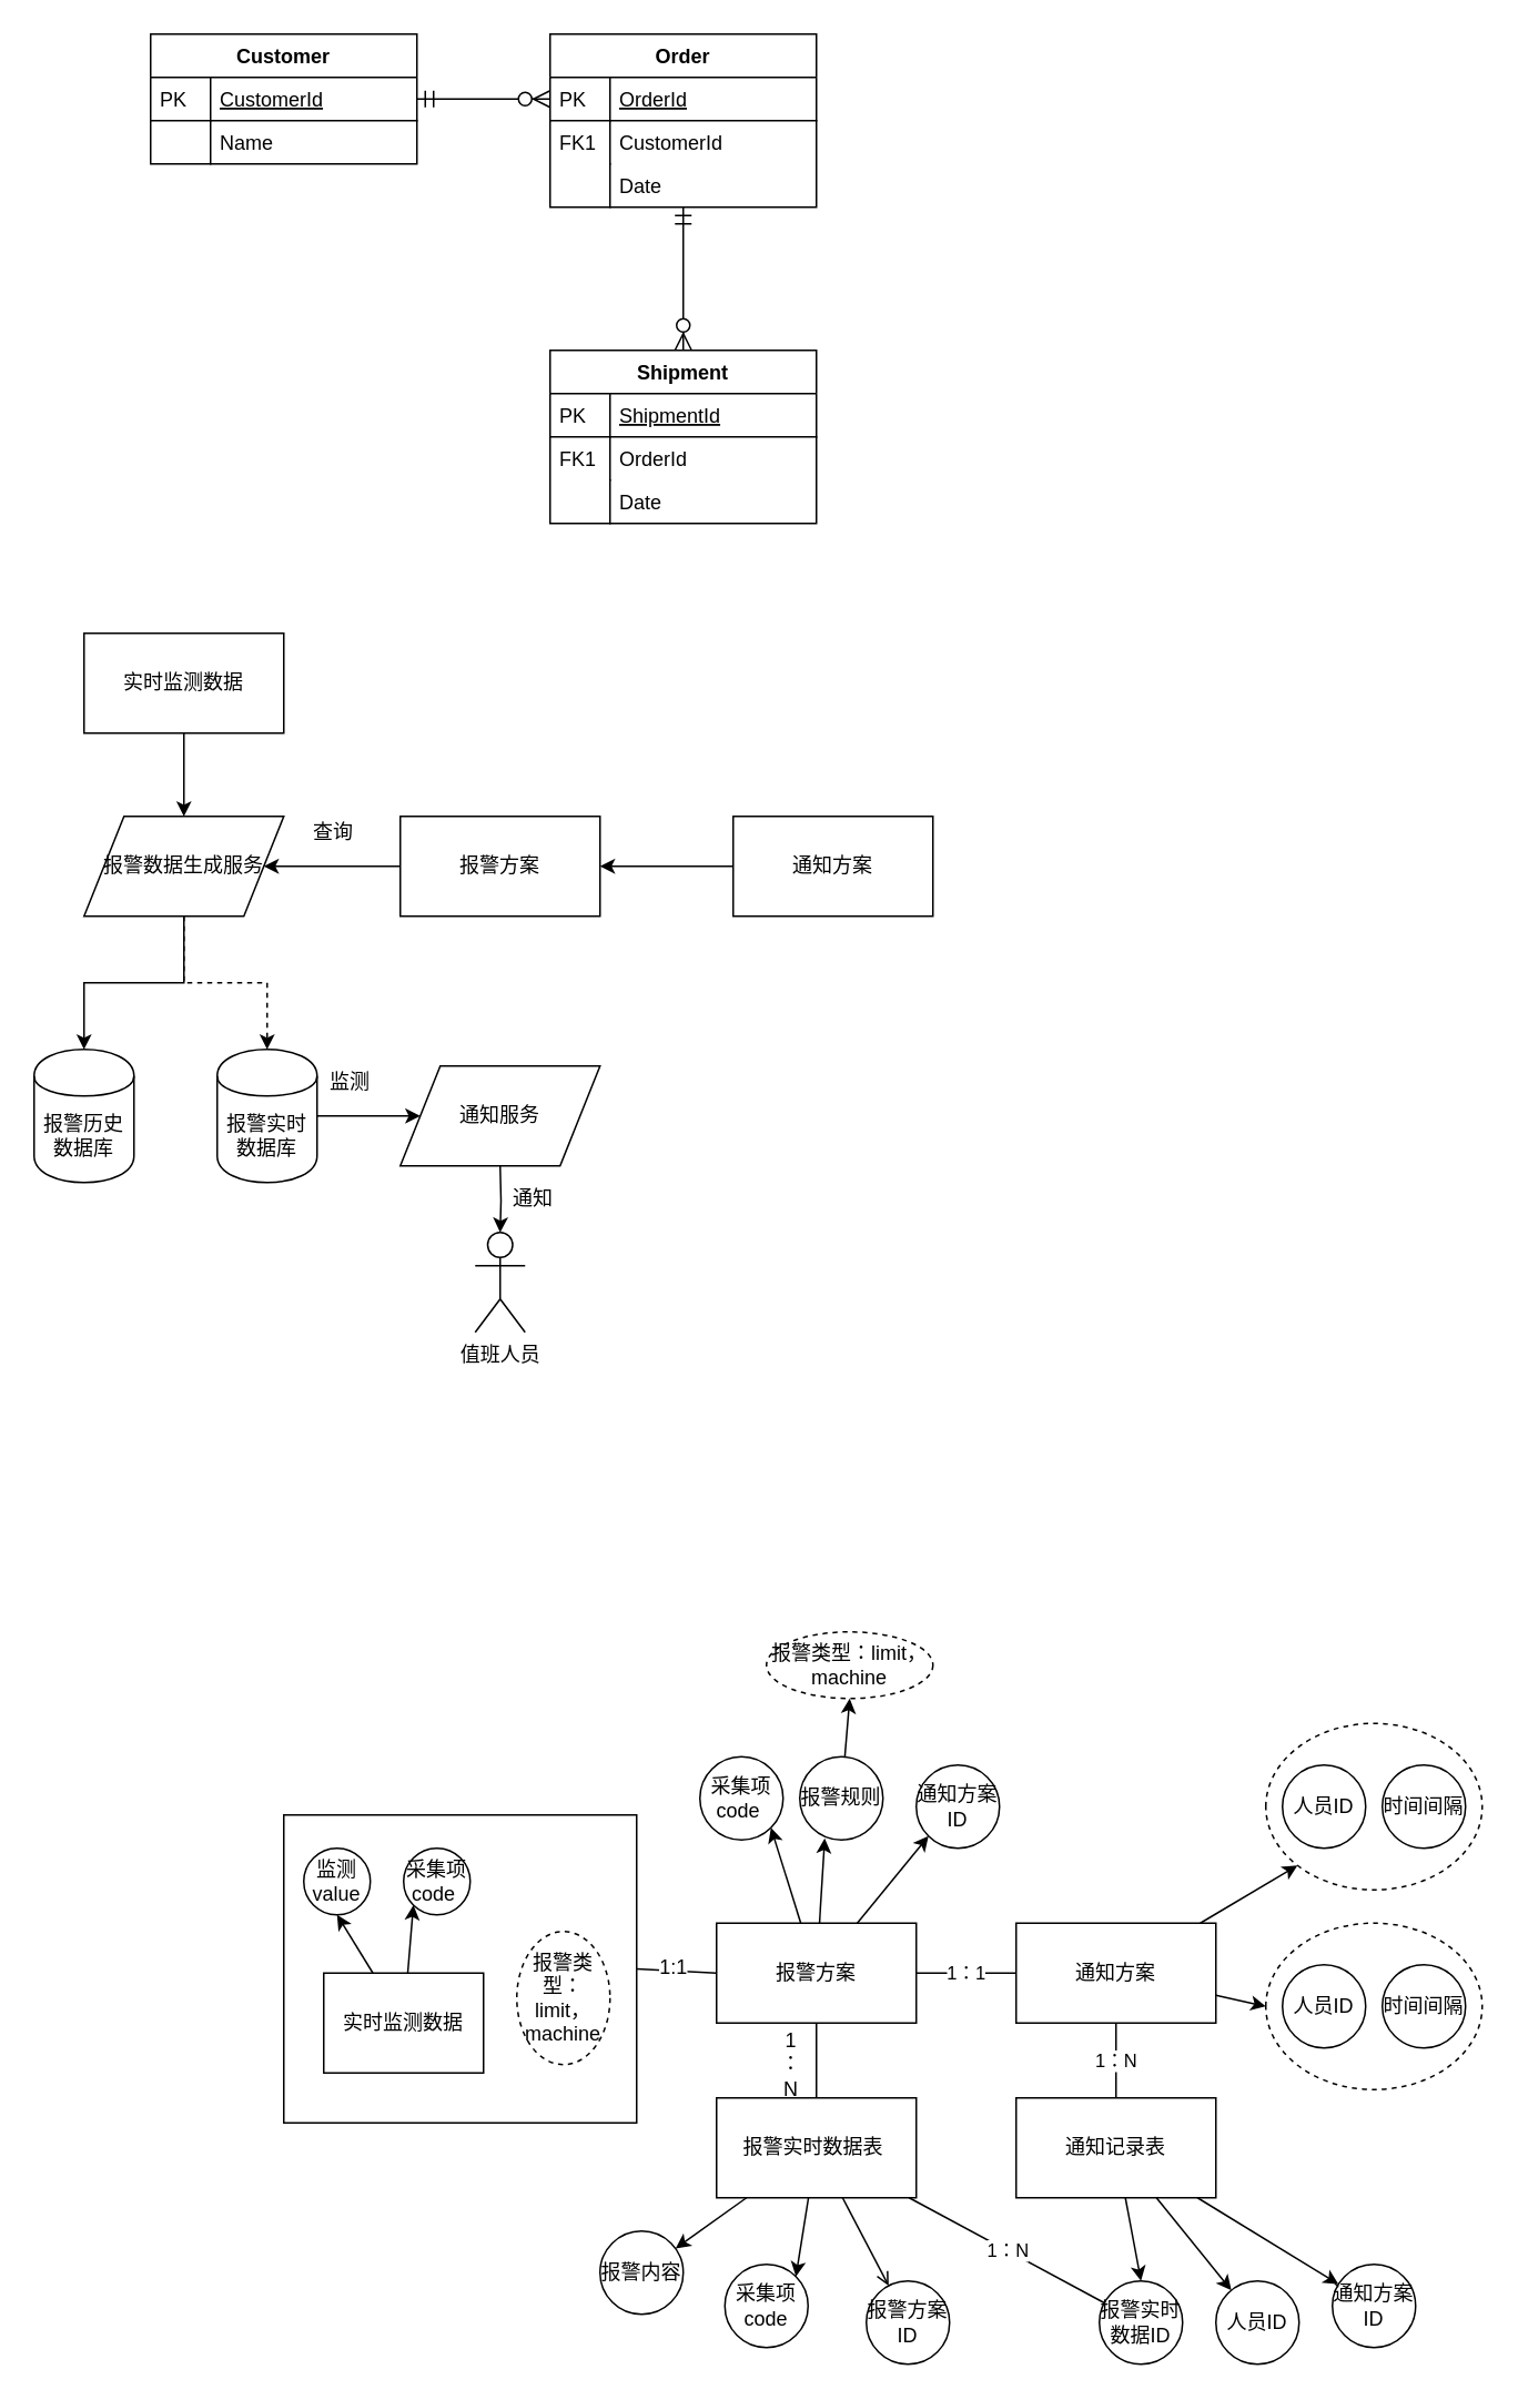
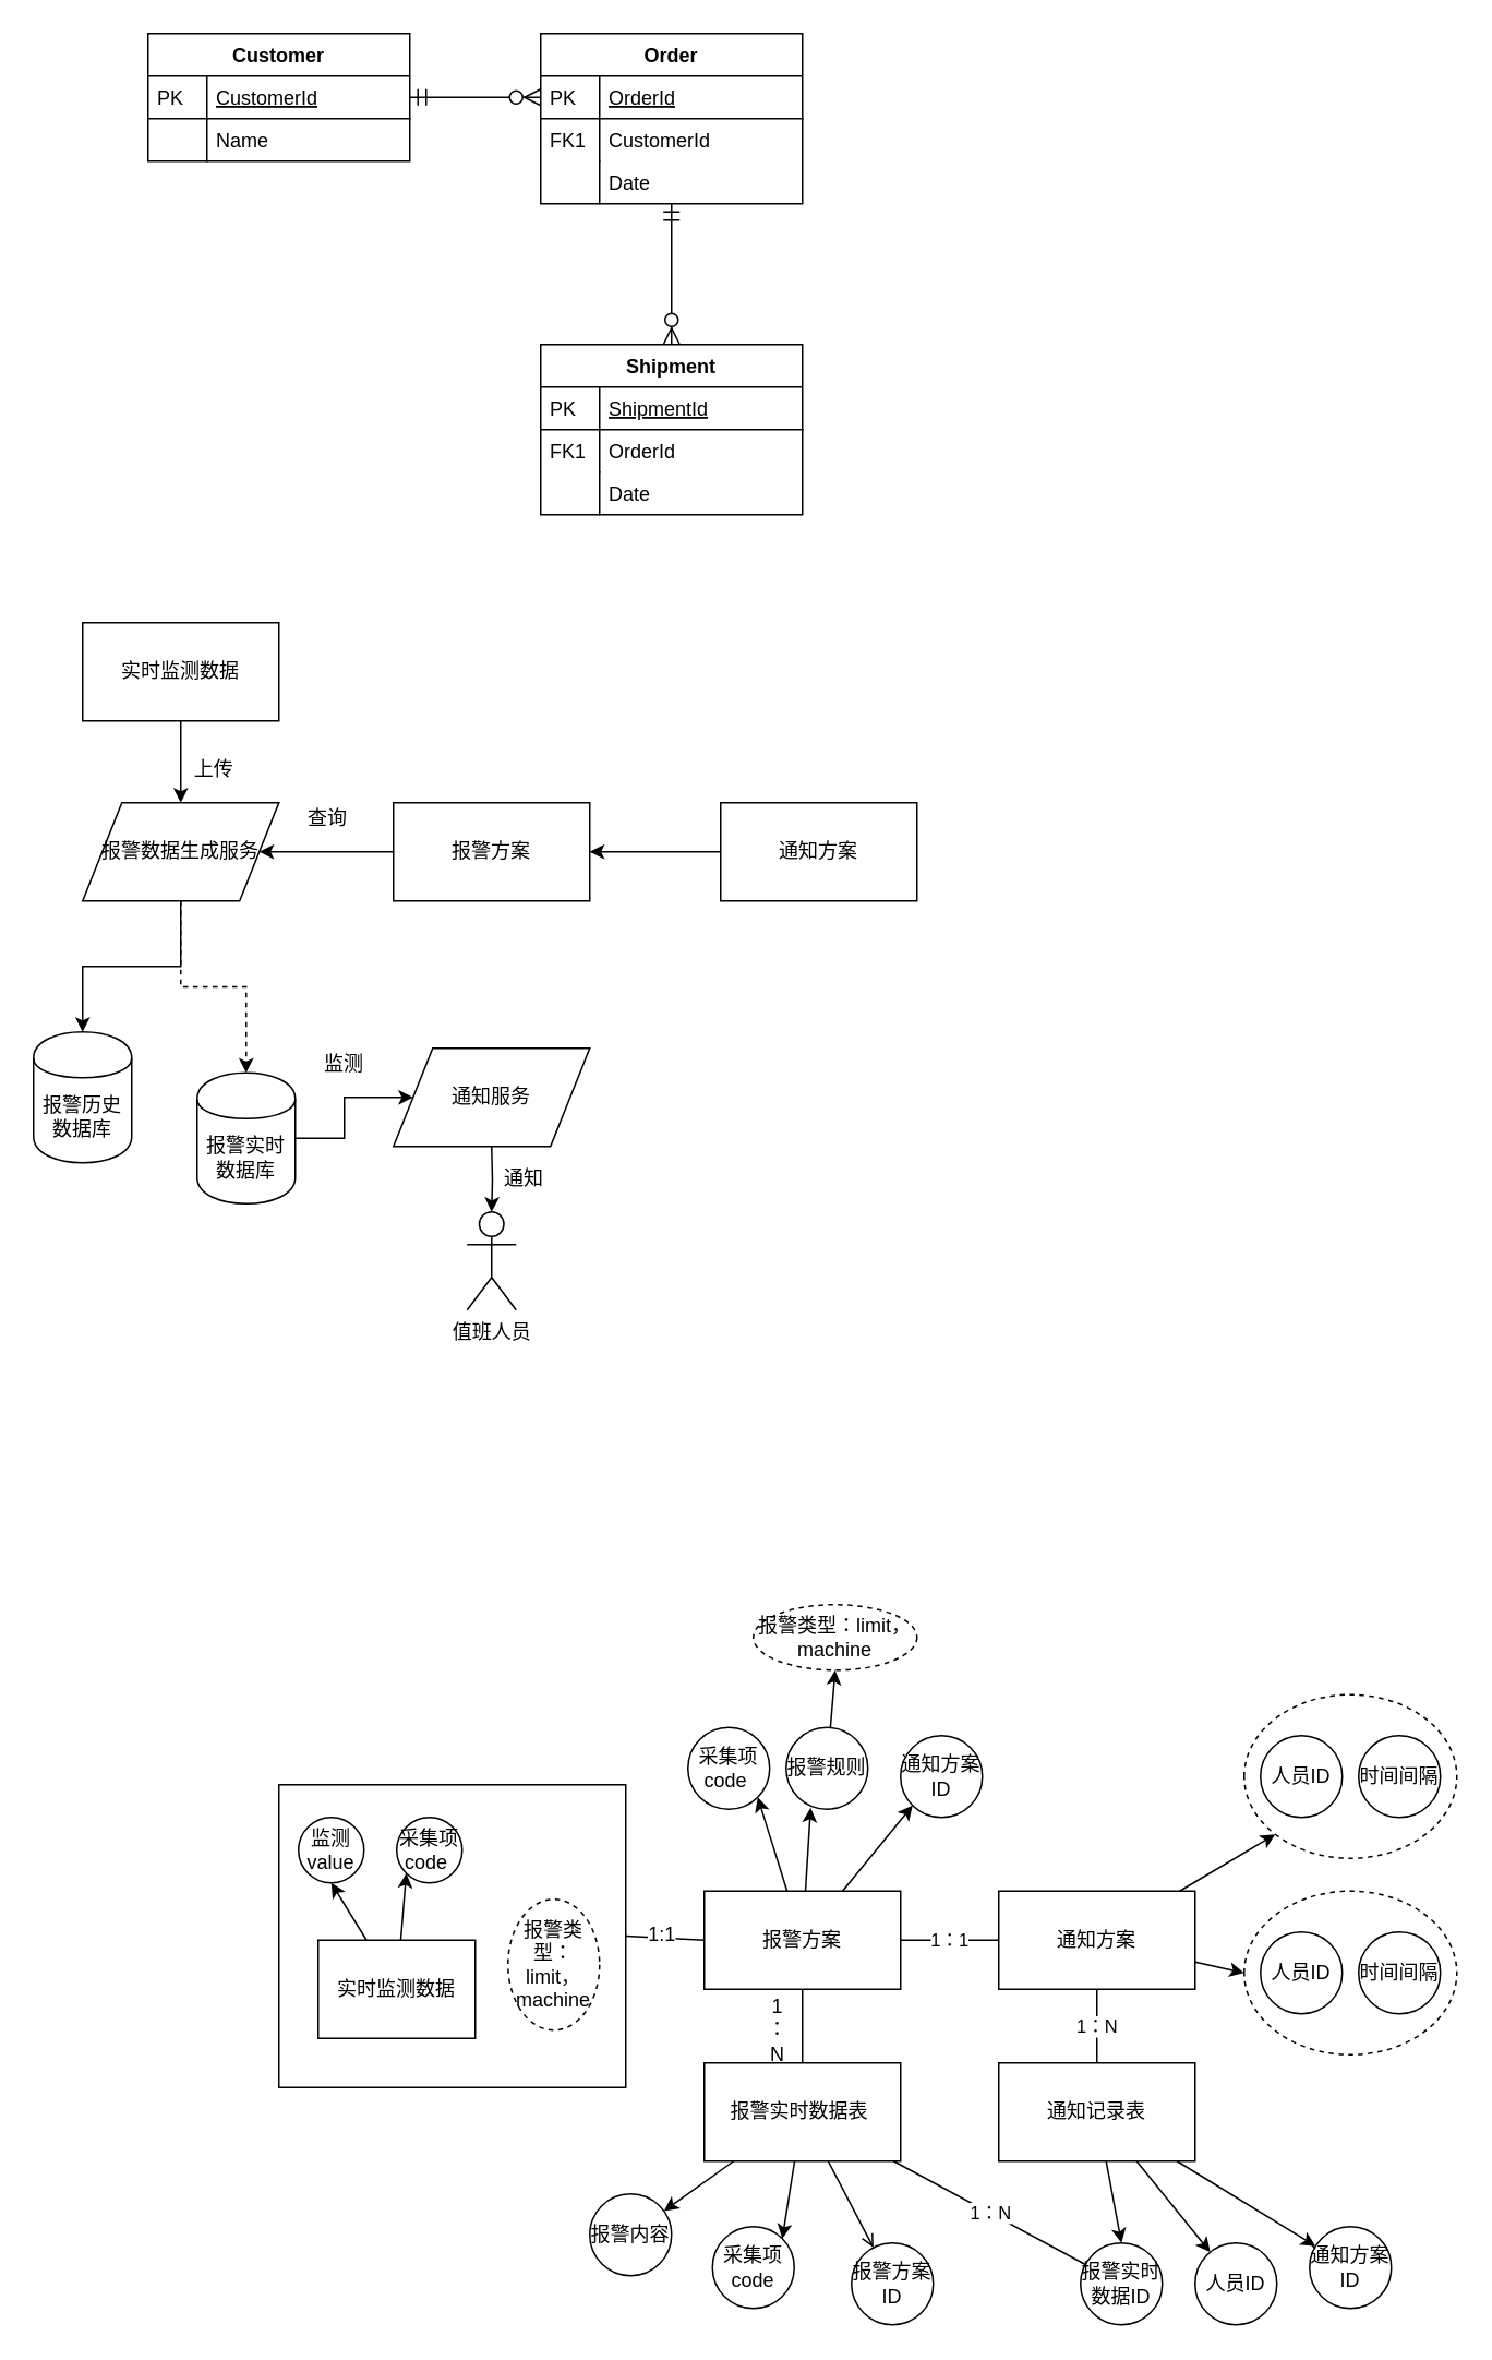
+ <mxCell id="36" value="上传" style="text;html=1;align=center;verticalAlign=middle;resizable=0;points=[];autosize=1;" vertex="1" parent="1"><mxGeometry x="110" y="460" width="40" height="20" as="geometry" /></mxCell>
- <mxCell id="31" value="报警实时数据库" style="shape=cylinder;whiteSpace=wrap;html=1;boundedLbl=1;backgroundOutline=1;" vertex="1" parent="1"><mxGeometry x="130" y="630" width="60" height="80" as="geometry" /></mxCell>
+ <mxCell id="31" value="报警实时数据库" style="shape=cylinder;whiteSpace=wrap;html=1;boundedLbl=1;backgroundOutline=1;" vertex="1" parent="1"><mxGeometry x="120" y="655" width="60" height="80" as="geometry" /></mxCell>
